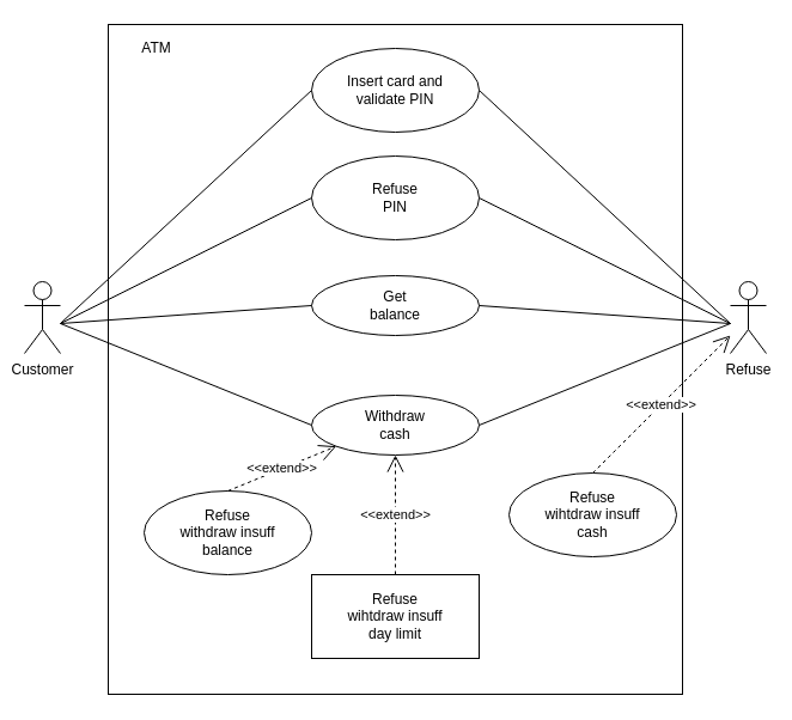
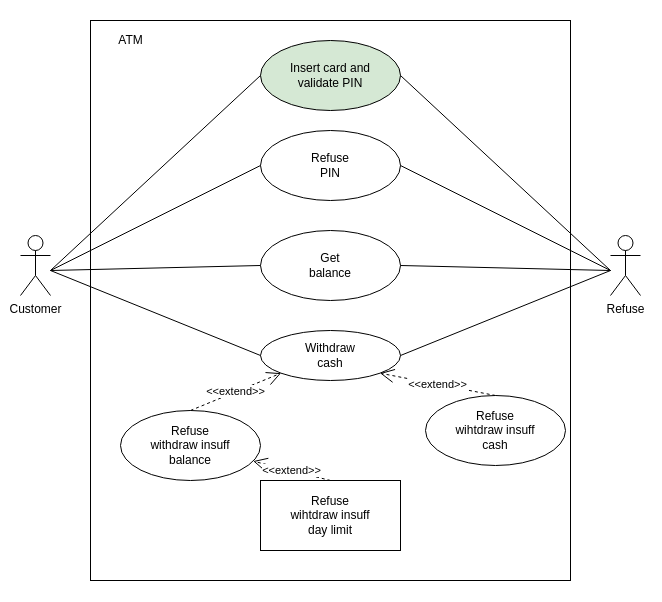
- <mxCell id="5" value="Insert card and&lt;br&gt;validate PIN" style="ellipse;whiteSpace=wrap;html=1;" vertex="1" parent="1"><mxGeometry x="260" y="40" width="140" height="70" as="geometry" /></mxCell>
+ <mxCell id="5" value="Insert card and&lt;br&gt;validate PIN" style="ellipse;whiteSpace=wrap;html=1;fillColor=#d5e8d4;" vertex="1" parent="1"><mxGeometry x="260" y="40" width="140" height="70" as="geometry" /></mxCell>
- <mxCell id="7" value="Get&lt;br&gt;balance" style="ellipse;whiteSpace=wrap;html=1;" vertex="1" parent="1"><mxGeometry x="260" y="230" width="140" height="50" as="geometry" /></mxCell>
+ <mxCell id="7" value="Get&lt;br&gt;balance" style="ellipse;whiteSpace=wrap;html=1;" vertex="1" parent="1"><mxGeometry x="260" y="230" width="140" height="70" as="geometry" /></mxCell>
- <mxCell id="14" value="&amp;lt;&amp;lt;extend&amp;gt;&amp;gt;" style="endArrow=open;endSize=12;dashed=1;html=1;exitX=0.5;exitY=0;exitDx=0;exitDy=0;" edge="1" parent="1" source="11" target="4"><mxGeometry width="160" relative="1" as="geometry"><mxPoint x="220" y="300" as="sourcePoint" /><mxPoint x="380" y="300" as="targetPoint" /></mxGeometry></mxCell>
+ <mxCell id="14" value="&amp;lt;&amp;lt;extend&amp;gt;&amp;gt;" style="endArrow=open;endSize=12;dashed=1;html=1;exitX=0.5;exitY=0;exitDx=0;exitDy=0;entryX=1;entryY=1;entryDx=0;entryDy=0;" edge="1" parent="1" source="11" target="8"><mxGeometry width="160" relative="1" as="geometry"><mxPoint x="220" y="300" as="sourcePoint" /><mxPoint x="380" y="300" as="targetPoint" /></mxGeometry></mxCell>
- <mxCell id="13" value="&amp;lt;&amp;lt;extend&amp;gt;&amp;gt;" style="endArrow=open;endSize=12;dashed=1;html=1;exitX=0.5;exitY=0;exitDx=0;exitDy=0;entryX=0.5;entryY=1;entryDx=0;entryDy=0;" edge="1" parent="1" source="9" target="8"><mxGeometry width="160" relative="1" as="geometry"><mxPoint x="220" y="300" as="sourcePoint" /><mxPoint x="380" y="300" as="targetPoint" /></mxGeometry></mxCell>
+ <mxCell id="13" value="&amp;lt;&amp;lt;extend&amp;gt;&amp;gt;" style="endArrow=open;endSize=12;dashed=1;html=1;exitX=0.5;exitY=0;exitDx=0;exitDy=0;" edge="1" parent="1" source="9" target="10"><mxGeometry width="160" relative="1" as="geometry"><mxPoint x="220" y="300" as="sourcePoint" /><mxPoint x="380" y="300" as="targetPoint" /></mxGeometry></mxCell>
